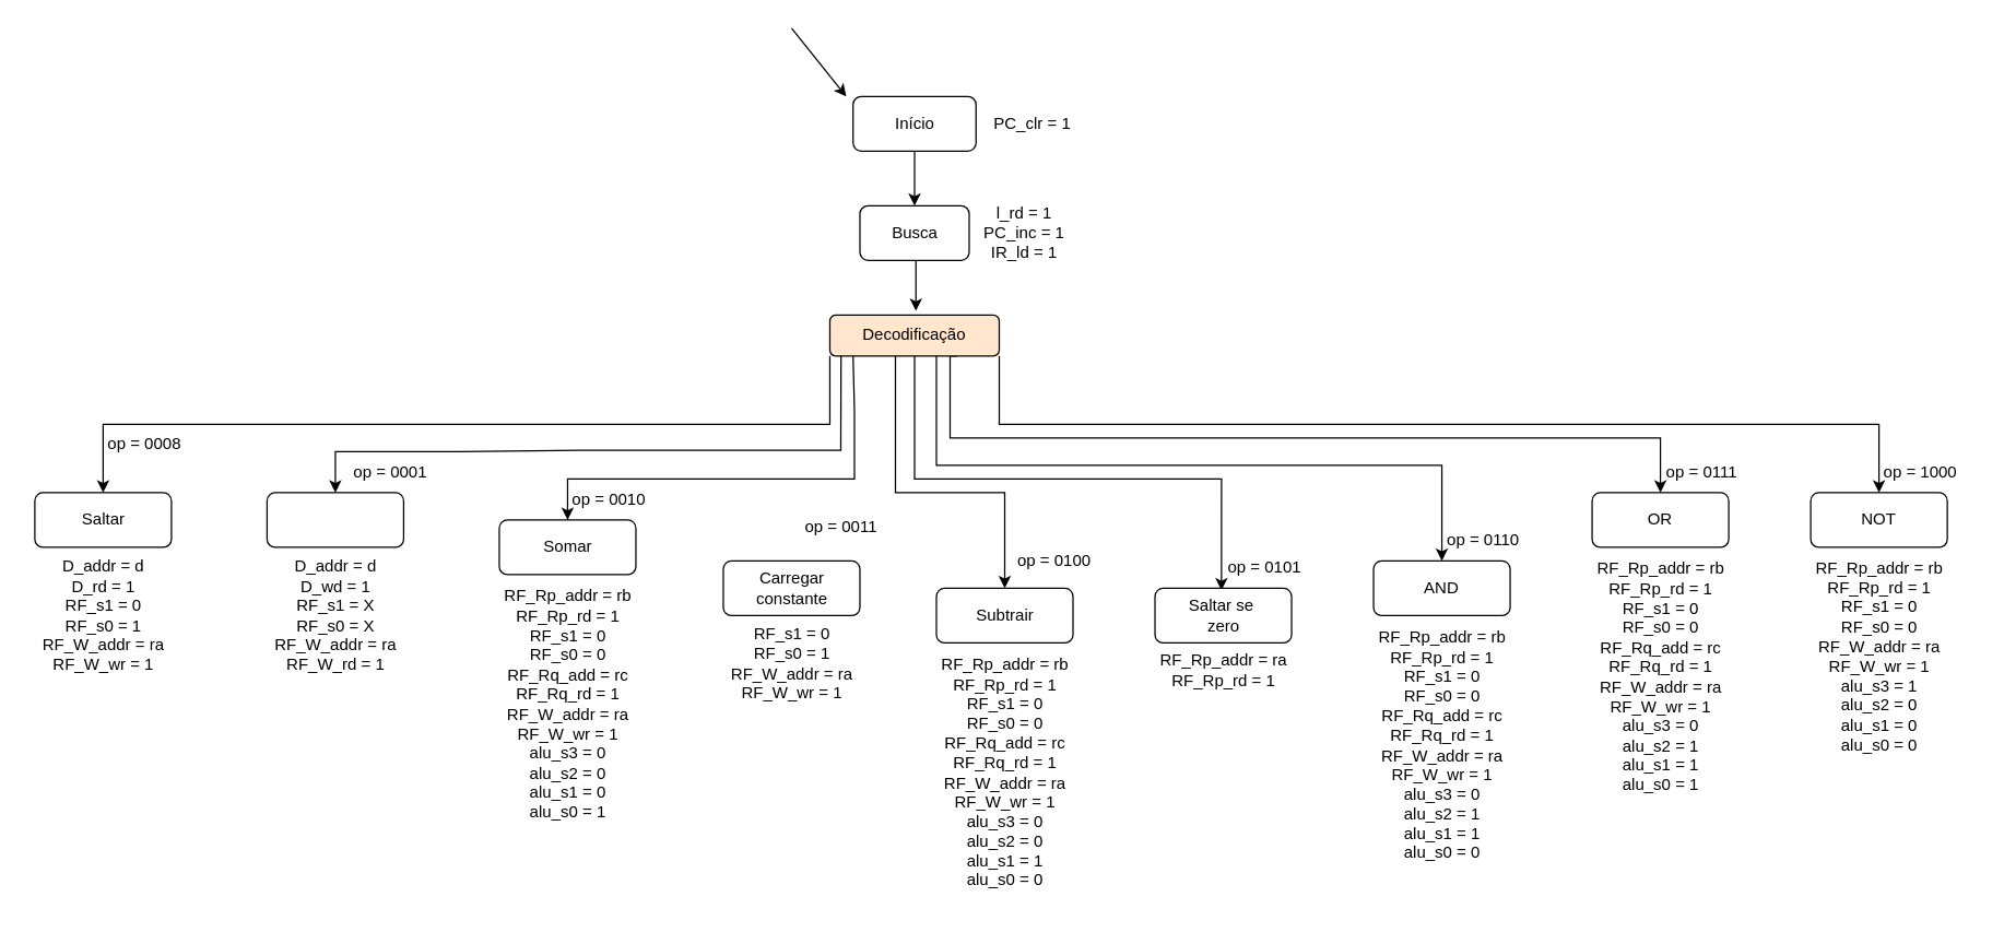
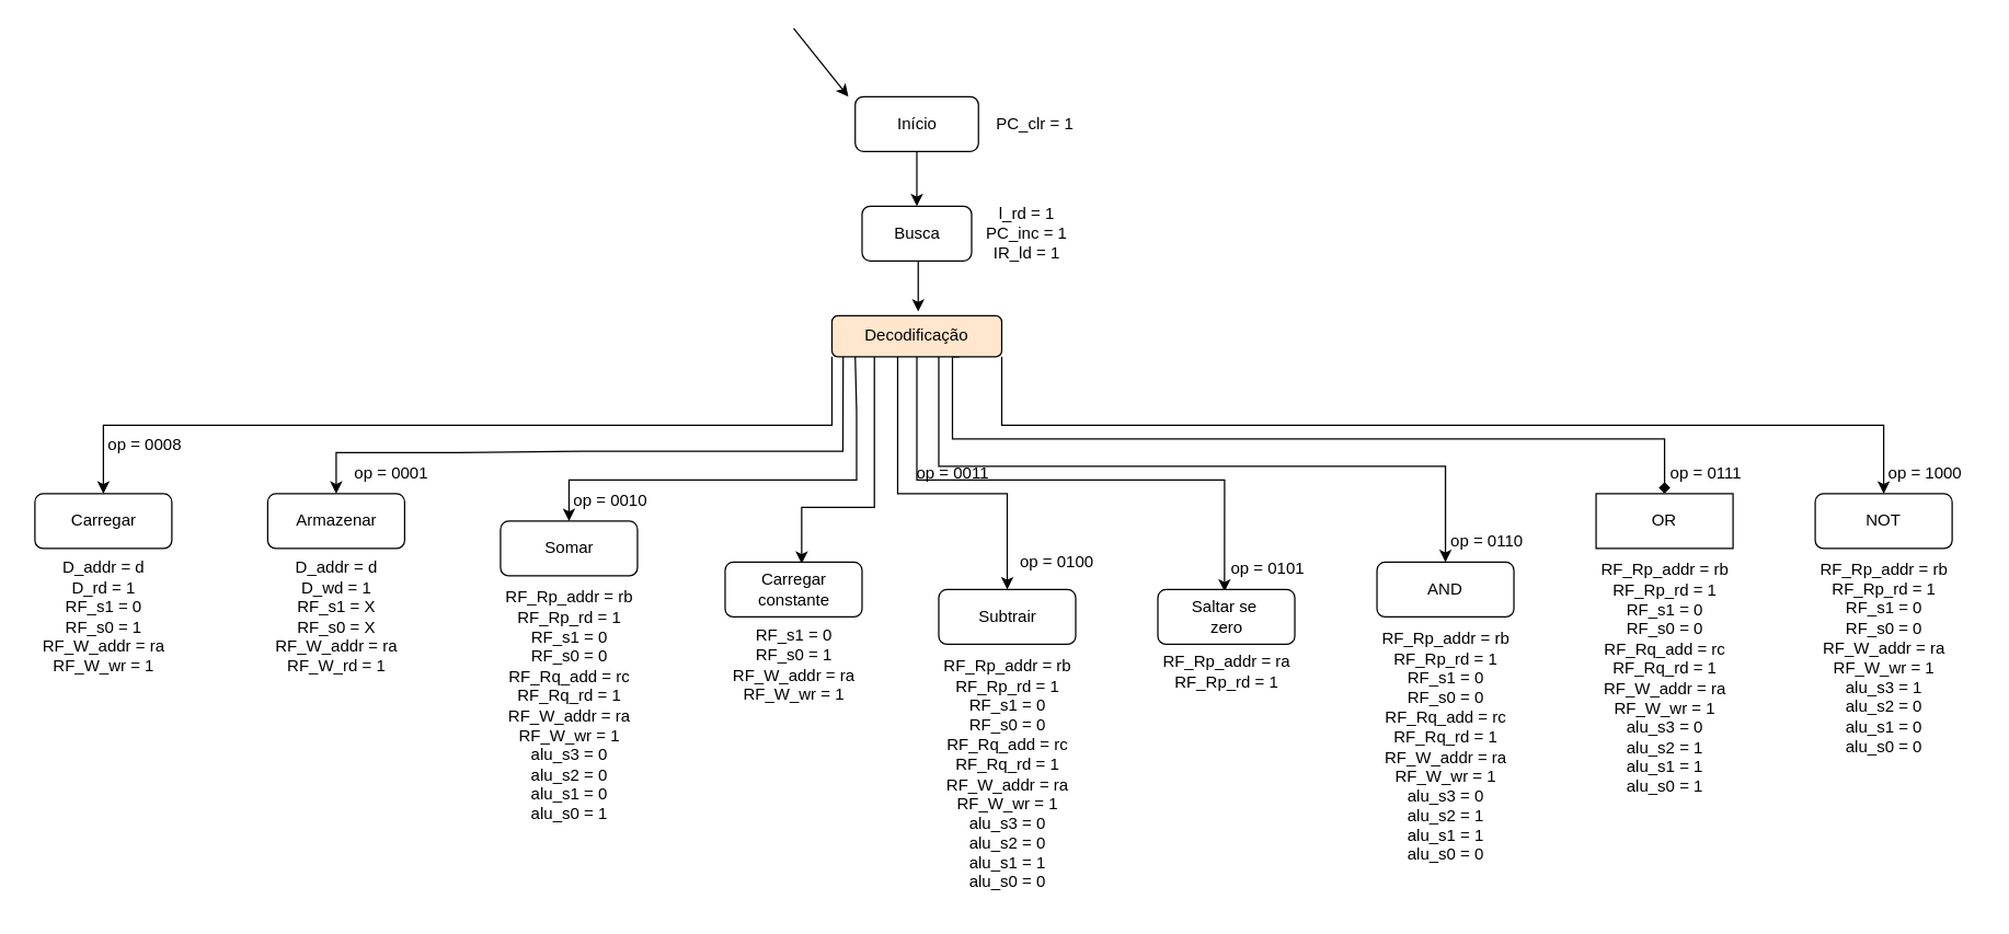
- <mxCell id="12" style="edgeStyle=orthogonalEdgeStyle;rounded=0;orthogonalLoop=1;jettySize=auto;html=1;exitX=0.75;exitY=1;exitDx=0;exitDy=0;entryX=0.5;entryY=0;entryDx=0;entryDy=0;" edge="1" parent="1" source="13" target="21"><mxGeometry relative="1" as="geometry"><mxPoint x="1115" y="340" as="targetPoint" /><Array as="points"><mxPoint x="695" y="260" /><mxPoint x="695" y="320" /><mxPoint x="1215" y="320" /></Array></mxGeometry></mxCell>
+ <mxCell id="12" style="edgeStyle=orthogonalEdgeStyle;rounded=0;orthogonalLoop=1;jettySize=auto;html=1;exitX=0.75;exitY=1;exitDx=0;exitDy=0;entryX=0.5;entryY=0;entryDx=0;entryDy=0;endArrow=diamond;" edge="1" parent="1" source="13" target="21"><mxGeometry relative="1" as="geometry"><mxPoint x="1115" y="340" as="targetPoint" /><Array as="points"><mxPoint x="695" y="260" /><mxPoint x="695" y="320" /><mxPoint x="1215" y="320" /></Array></mxGeometry></mxCell>
+ <mxCell id="10" style="edgeStyle=orthogonalEdgeStyle;rounded=0;orthogonalLoop=1;jettySize=auto;html=1;exitX=0.25;exitY=1;exitDx=0;exitDy=0;entryX=0.574;entryY=0.028;entryDx=0;entryDy=0;entryPerimeter=0;" edge="1" parent="1" source="13" target="26"><mxGeometry relative="1" as="geometry"><mxPoint x="585" y="370" as="targetPoint" /><Array as="points"><mxPoint x="638" y="370" /><mxPoint x="585" y="370" /></Array></mxGeometry></mxCell>
- <mxCell id="23" value="Saltar" style="text;html=1;align=center;verticalAlign=middle;resizable=0;points=[];autosize=1;strokeColor=none;fillColor=none;" parent="1" vertex="1"><mxGeometry x="40" y="365" width="70" height="30" as="geometry" /></mxCell>
+ <mxCell id="23" value="Carregar" style="text;html=1;align=center;verticalAlign=middle;resizable=0;points=[];autosize=1;strokeColor=none;fillColor=none;" parent="1" vertex="1"><mxGeometry x="40" y="365" width="70" height="30" as="geometry" /></mxCell>
+ <mxCell id="24" value="Armazenar" style="text;html=1;align=center;verticalAlign=middle;resizable=0;points=[];autosize=1;strokeColor=none;fillColor=none;" parent="1" vertex="1"><mxGeometry x="205" y="365" width="80" height="30" as="geometry" /></mxCell>
- <mxCell id="21" value="OR" style="rounded=1;whiteSpace=wrap;html=1;" parent="1" vertex="1"><mxGeometry x="1165" y="360" width="100" height="40" as="geometry" /></mxCell>
+ <mxCell id="21" value="OR" style="whiteSpace=wrap;html=1;rounded=0;" parent="1" vertex="1"><mxGeometry x="1165" y="360" width="100" height="40" as="geometry" /></mxCell>
- <mxCell id="37" value="op = 0011" style="text;html=1;align=center;verticalAlign=middle;resizable=0;points=[];autosize=1;strokeColor=none;fillColor=none;" vertex="1" parent="1"><mxGeometry x="575" y="370" width="80" height="30" as="geometry" /></mxCell>
+ <mxCell id="37" value="op = 0011" style="text;html=1;align=center;verticalAlign=middle;resizable=0;points=[];autosize=1;strokeColor=none;fillColor=none;" vertex="1" parent="1"><mxGeometry x="655" y="330" width="80" height="30" as="geometry" /></mxCell>
